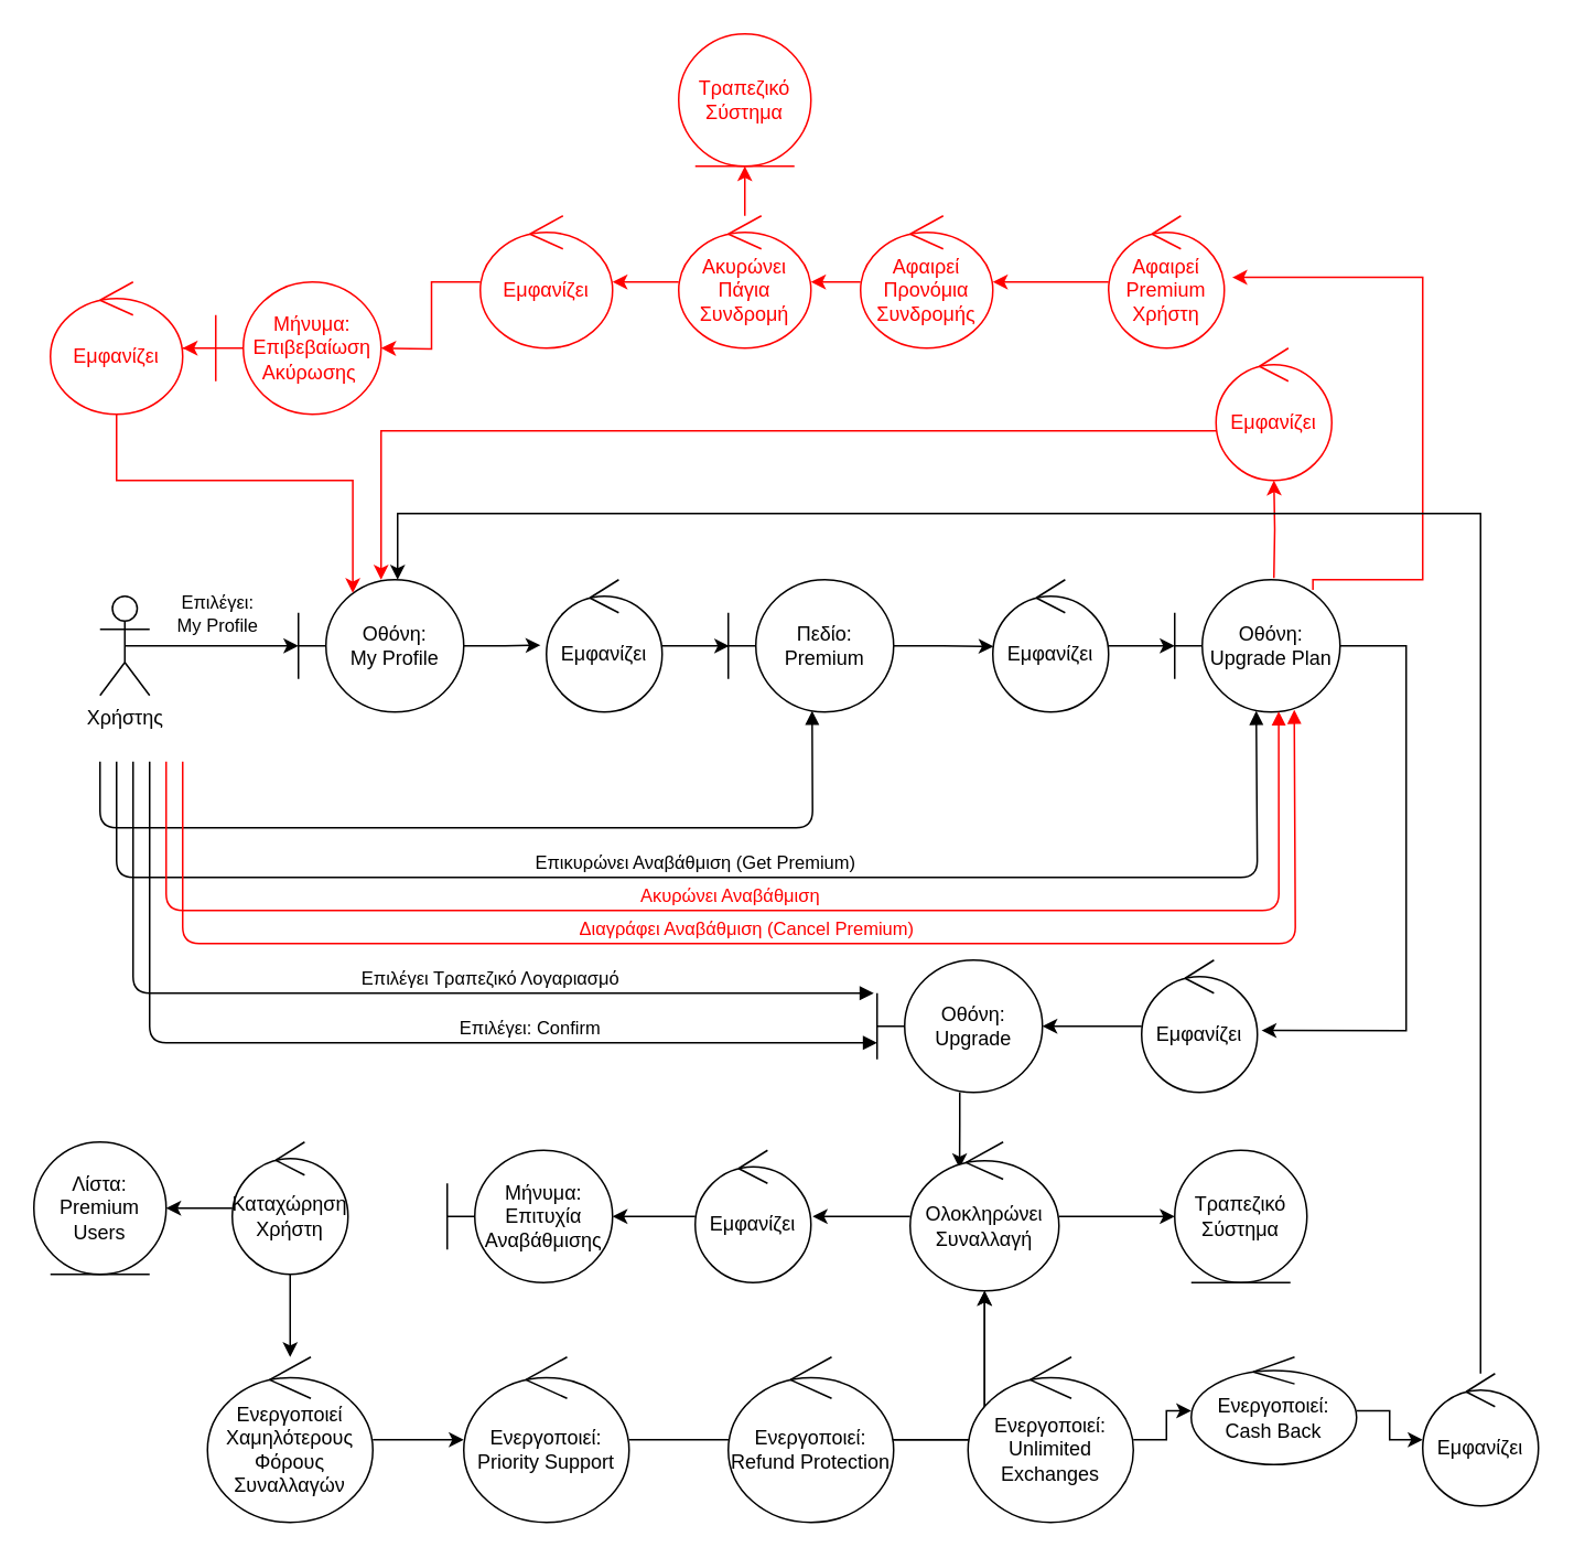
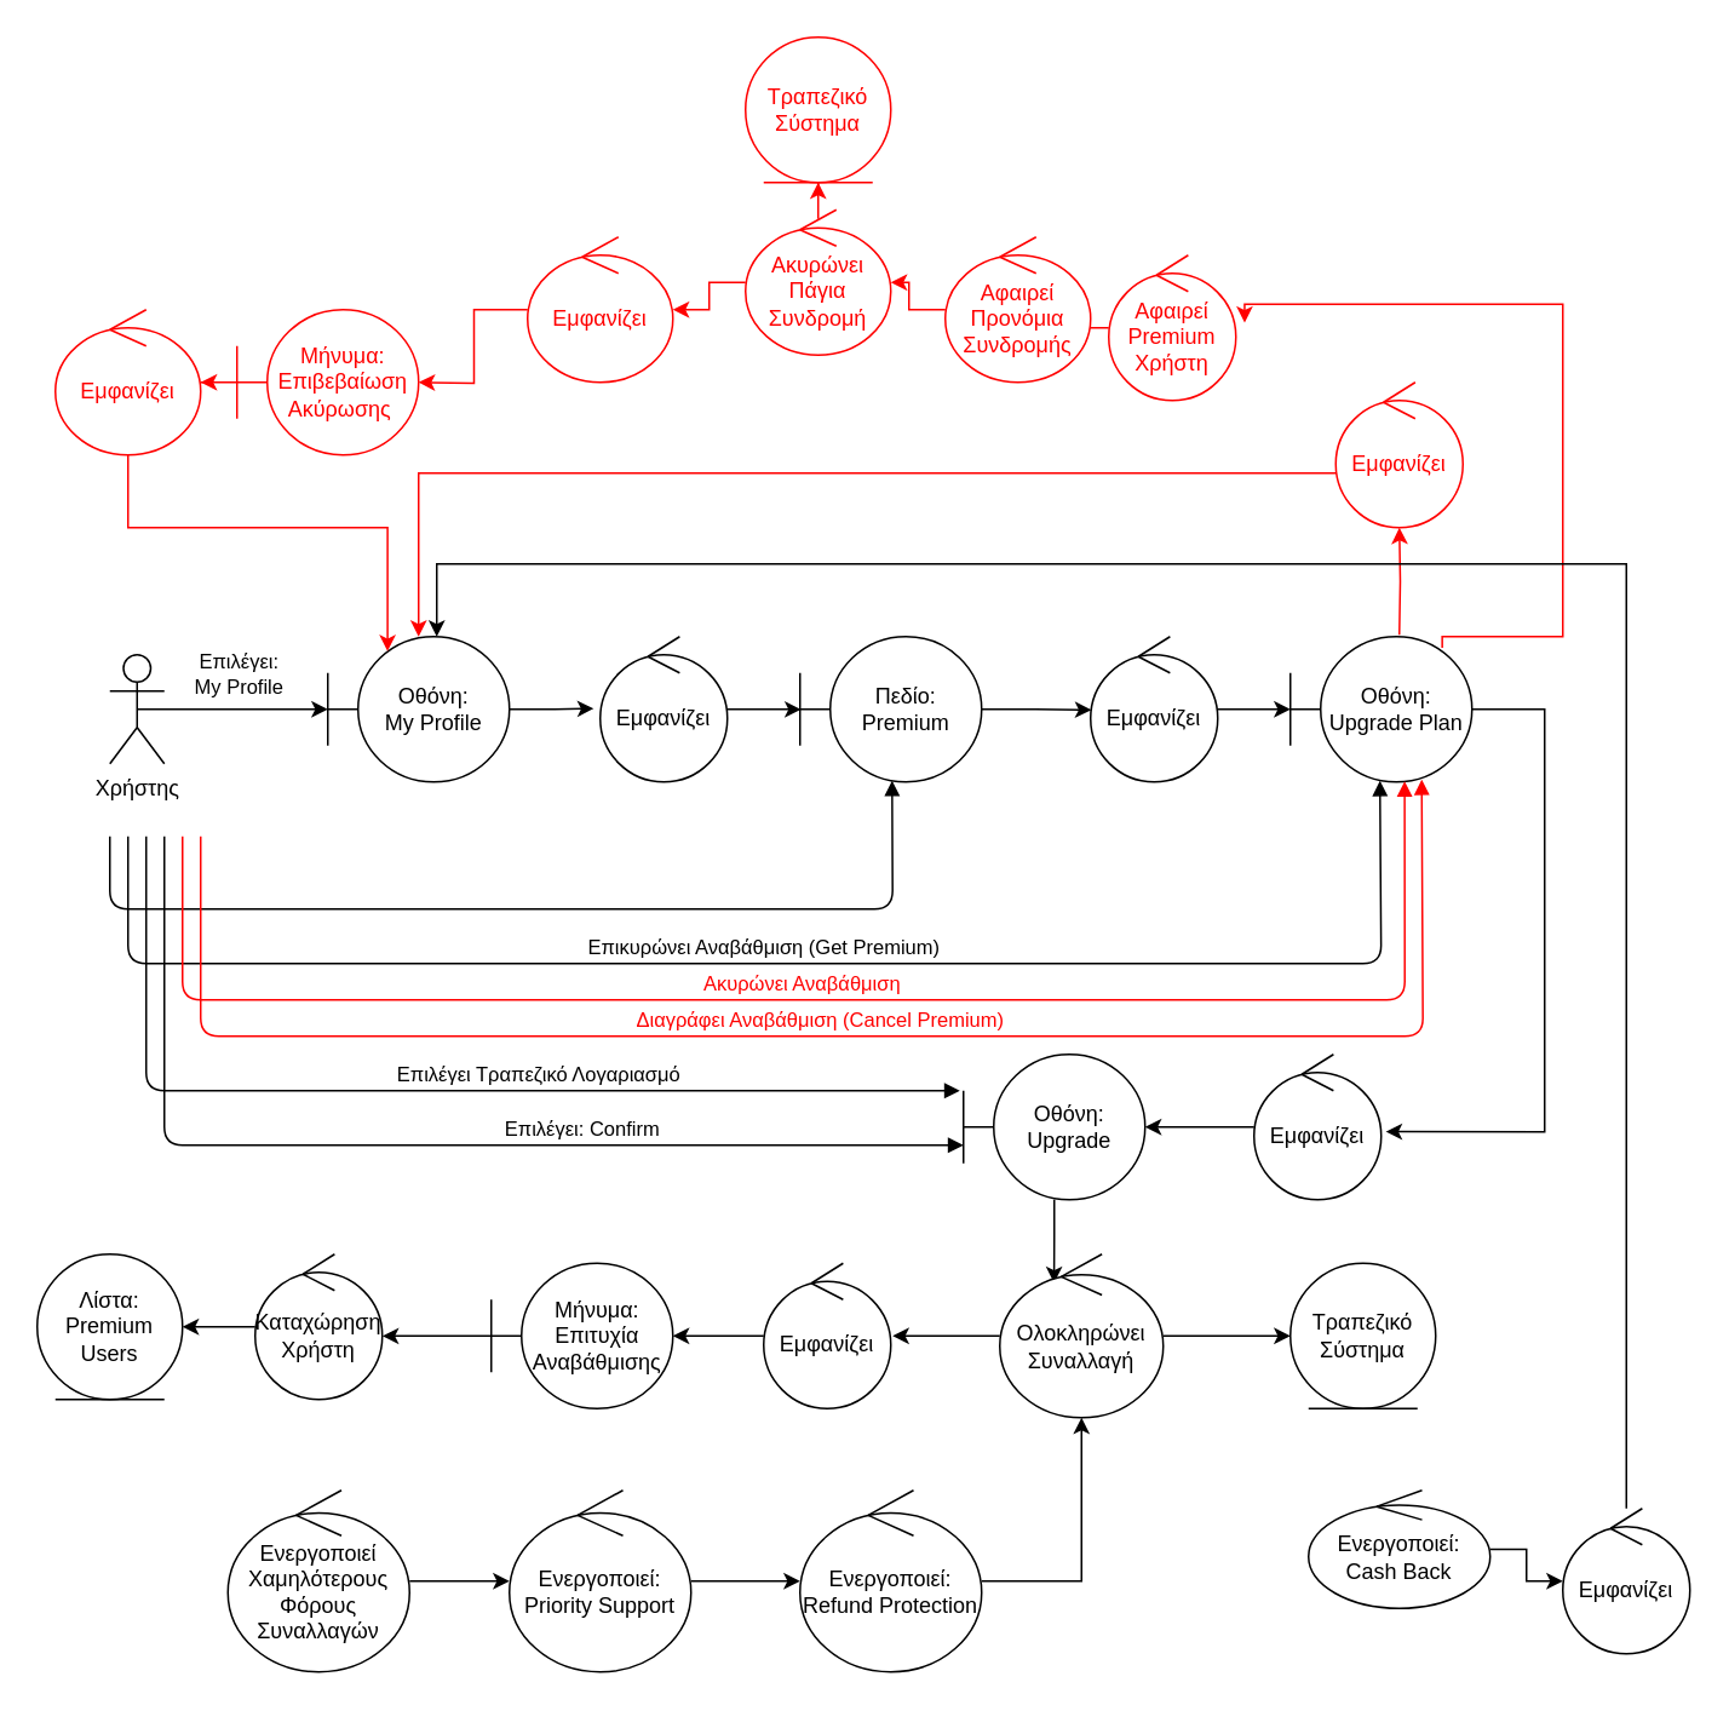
- <mxCell id="59" value="&lt;font color=&quot;#ff0000&quot;&gt;Ακυρώνει Πάγια Συνδρομή&lt;/font&gt;" style="ellipse;shape=umlControl;whiteSpace=wrap;html=1;strokeColor=#FF0000;" vertex="1" parent="1"><mxGeometry x="410" y="130" width="80" height="80" as="geometry" /></mxCell>
+ <mxCell id="59" value="&lt;font color=&quot;#ff0000&quot;&gt;Ακυρώνει Πάγια Συνδρομή&lt;/font&gt;" style="ellipse;shape=umlControl;whiteSpace=wrap;html=1;strokeColor=#FF0000;" vertex="1" parent="1"><mxGeometry x="410" y="115" width="80" height="80" as="geometry" /></mxCell>
- <mxCell id="54" value="&lt;font color=&quot;#ff0000&quot;&gt;Αφαιρεί Premium Χρήστη&lt;/font&gt;" style="ellipse;shape=umlControl;whiteSpace=wrap;html=1;strokeColor=#FF0000;" vertex="1" parent="1"><mxGeometry x="670" y="130" width="70" height="80" as="geometry" /></mxCell>
+ <mxCell id="54" value="&lt;font color=&quot;#ff0000&quot;&gt;Αφαιρεί Premium Χρήστη&lt;/font&gt;" style="ellipse;shape=umlControl;whiteSpace=wrap;html=1;strokeColor=#FF0000;" vertex="1" parent="1"><mxGeometry x="610" y="140" width="70" height="80" as="geometry" /></mxCell>
+ <mxCell id="31" style="edgeStyle=orthogonalEdgeStyle;rounded=0;orthogonalLoop=1;jettySize=auto;html=1;entryX=1;entryY=0.563;entryDx=0;entryDy=0;entryPerimeter=0;" edge="1" parent="1" source="32" target="35"><mxGeometry relative="1" as="geometry" /></mxCell>
- <mxCell id="34" value="" style="edgeStyle=orthogonalEdgeStyle;rounded=0;orthogonalLoop=1;jettySize=auto;html=1;" edge="1" parent="1" source="35" target="38"><mxGeometry relative="1" as="geometry" /></mxCell>
- <mxCell id="43" value="" style="edgeStyle=orthogonalEdgeStyle;rounded=0;orthogonalLoop=1;jettySize=auto;html=1;" edge="1" parent="1" source="44" target="46"><mxGeometry relative="1" as="geometry" /></mxCell>
- <mxCell id="39" value="" style="edgeStyle=orthogonalEdgeStyle;rounded=0;orthogonalLoop=1;jettySize=auto;html=1;" edge="1" parent="1" source="40" target="27"><mxGeometry relative="1" as="geometry" /></mxCell>
+ <mxCell id="39" value="" style="edgeStyle=orthogonalEdgeStyle;rounded=0;orthogonalLoop=1;jettySize=auto;html=1;" edge="1" parent="1" source="40" target="42"><mxGeometry relative="1" as="geometry" /></mxCell>
- <mxCell id="44" value="Ενεργοποιεί: Unlimited Exchanges" style="ellipse;shape=umlControl;whiteSpace=wrap;html=1;" vertex="1" parent="1"><mxGeometry x="585" y="820" width="100" height="100" as="geometry" /></mxCell>
